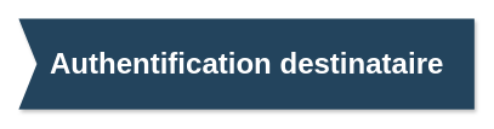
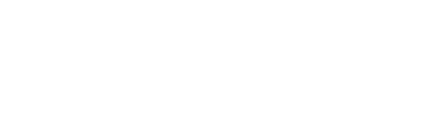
- <mxCell id="2" value="&lt;font style=&quot;font-size: 32px&quot; color=&quot;#ffffff&quot;&gt;&lt;b&gt;Authentification destinataire&lt;/b&gt;&lt;/font&gt;" style="html=1;shape=mxgraph.infographic.ribbonSimple;notch1=20;notch2=0;fillColor=#23445D;strokeColor=none;shadow=1;" parent="1" vertex="1"><mxGeometry x="20" y="20" width="500" height="100" as="geometry" /></mxCell>
